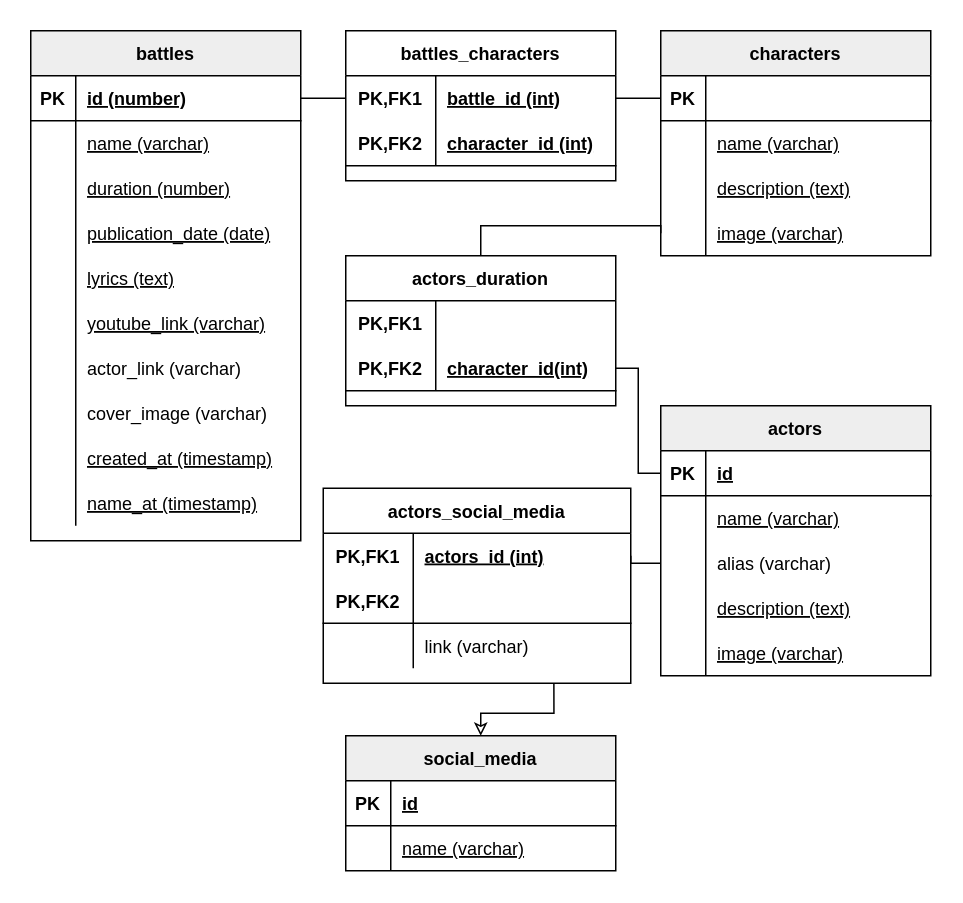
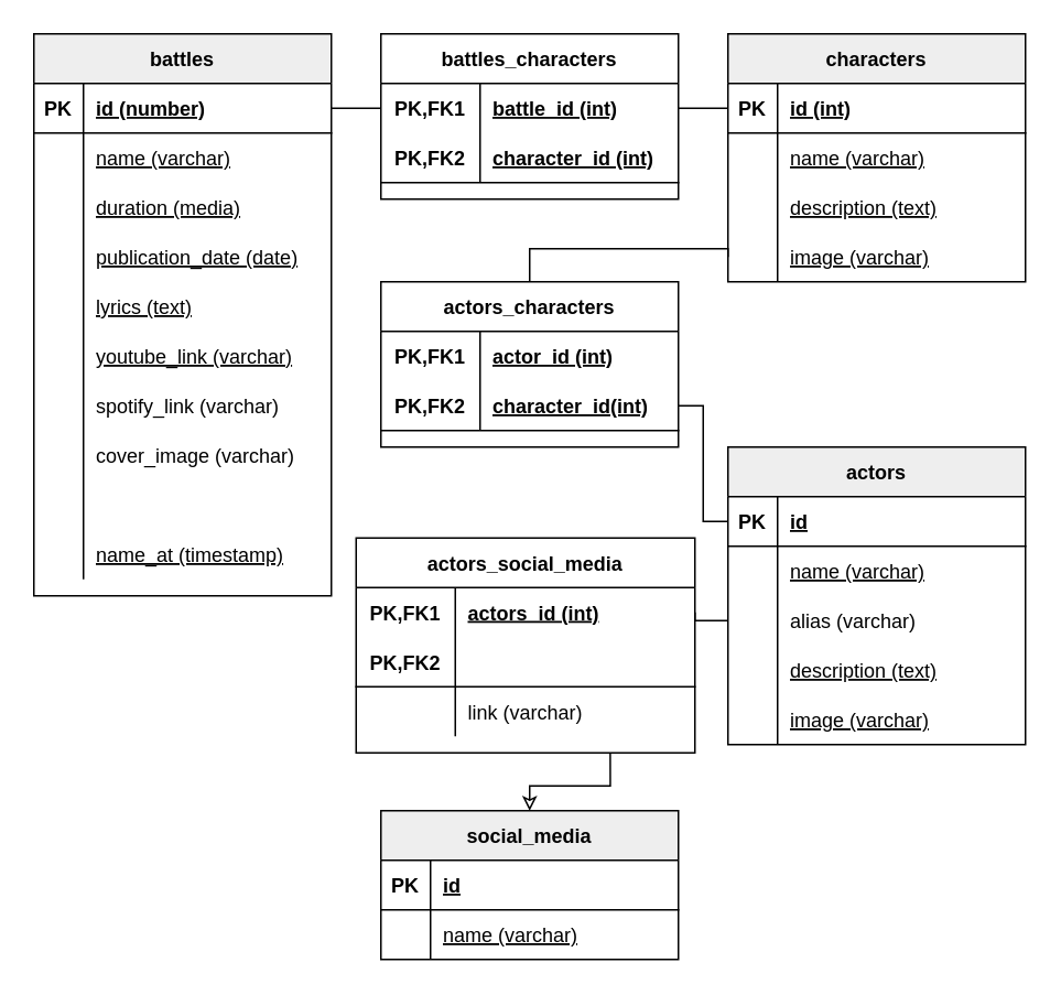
+ <mxCell id="36" value="id (int)" style="shape=partialRectangle;connectable=0;fillColor=none;top=0;left=0;bottom=0;right=0;align=left;spacingLeft=6;fontStyle=5;overflow=hidden;" parent="34" vertex="1"><mxGeometry x="30" width="150" height="30" as="geometry" /></mxCell>
- <mxCell id="11" value="duration (number)" style="shape=partialRectangle;connectable=0;fillColor=none;top=0;left=0;bottom=0;right=0;align=left;spacingLeft=6;overflow=hidden;fontStyle=4" parent="9" vertex="1"><mxGeometry x="30" width="150" height="30" as="geometry" /></mxCell>
+ <mxCell id="11" value="duration (media)" style="shape=partialRectangle;connectable=0;fillColor=none;top=0;left=0;bottom=0;right=0;align=left;spacingLeft=6;overflow=hidden;fontStyle=4" parent="9" vertex="1"><mxGeometry x="30" width="150" height="30" as="geometry" /></mxCell>
- <mxCell id="76" value="actors_duration" style="shape=table;startSize=30;container=1;collapsible=1;childLayout=tableLayout;fixedRows=1;rowLines=0;fontStyle=1;align=center;resizeLast=1;" parent="1" vertex="1"><mxGeometry x="230" y="170" width="180" height="100" as="geometry" /></mxCell>
+ <mxCell id="76" value="actors_characters" style="shape=table;startSize=30;container=1;collapsible=1;childLayout=tableLayout;fixedRows=1;rowLines=0;fontStyle=1;align=center;resizeLast=1;" parent="1" vertex="1"><mxGeometry x="230" y="170" width="180" height="100" as="geometry" /></mxCell>
+ <mxCell id="79" value="actor_id (int)" style="shape=partialRectangle;connectable=0;fillColor=none;top=0;left=0;bottom=0;right=0;align=left;spacingLeft=6;fontStyle=5;overflow=hidden;" parent="77" vertex="1"><mxGeometry x="60" width="120" height="30" as="geometry" /></mxCell>
- <mxCell id="23" value="actor_link (varchar)" style="shape=partialRectangle;connectable=0;fillColor=none;top=0;left=0;bottom=0;right=0;align=left;spacingLeft=6;overflow=hidden;" parent="21" vertex="1"><mxGeometry x="30" width="150" height="30" as="geometry" /></mxCell>
+ <mxCell id="23" value="spotify_link (varchar)" style="shape=partialRectangle;connectable=0;fillColor=none;top=0;left=0;bottom=0;right=0;align=left;spacingLeft=6;overflow=hidden;" parent="21" vertex="1"><mxGeometry x="30" width="150" height="30" as="geometry" /></mxCell>
- <mxCell id="29" value="created_at (timestamp)" style="shape=partialRectangle;connectable=0;fillColor=none;top=0;left=0;bottom=0;right=0;align=left;spacingLeft=6;overflow=hidden;fontStyle=4" parent="27" vertex="1"><mxGeometry x="30" width="150" height="30" as="geometry" /></mxCell>
